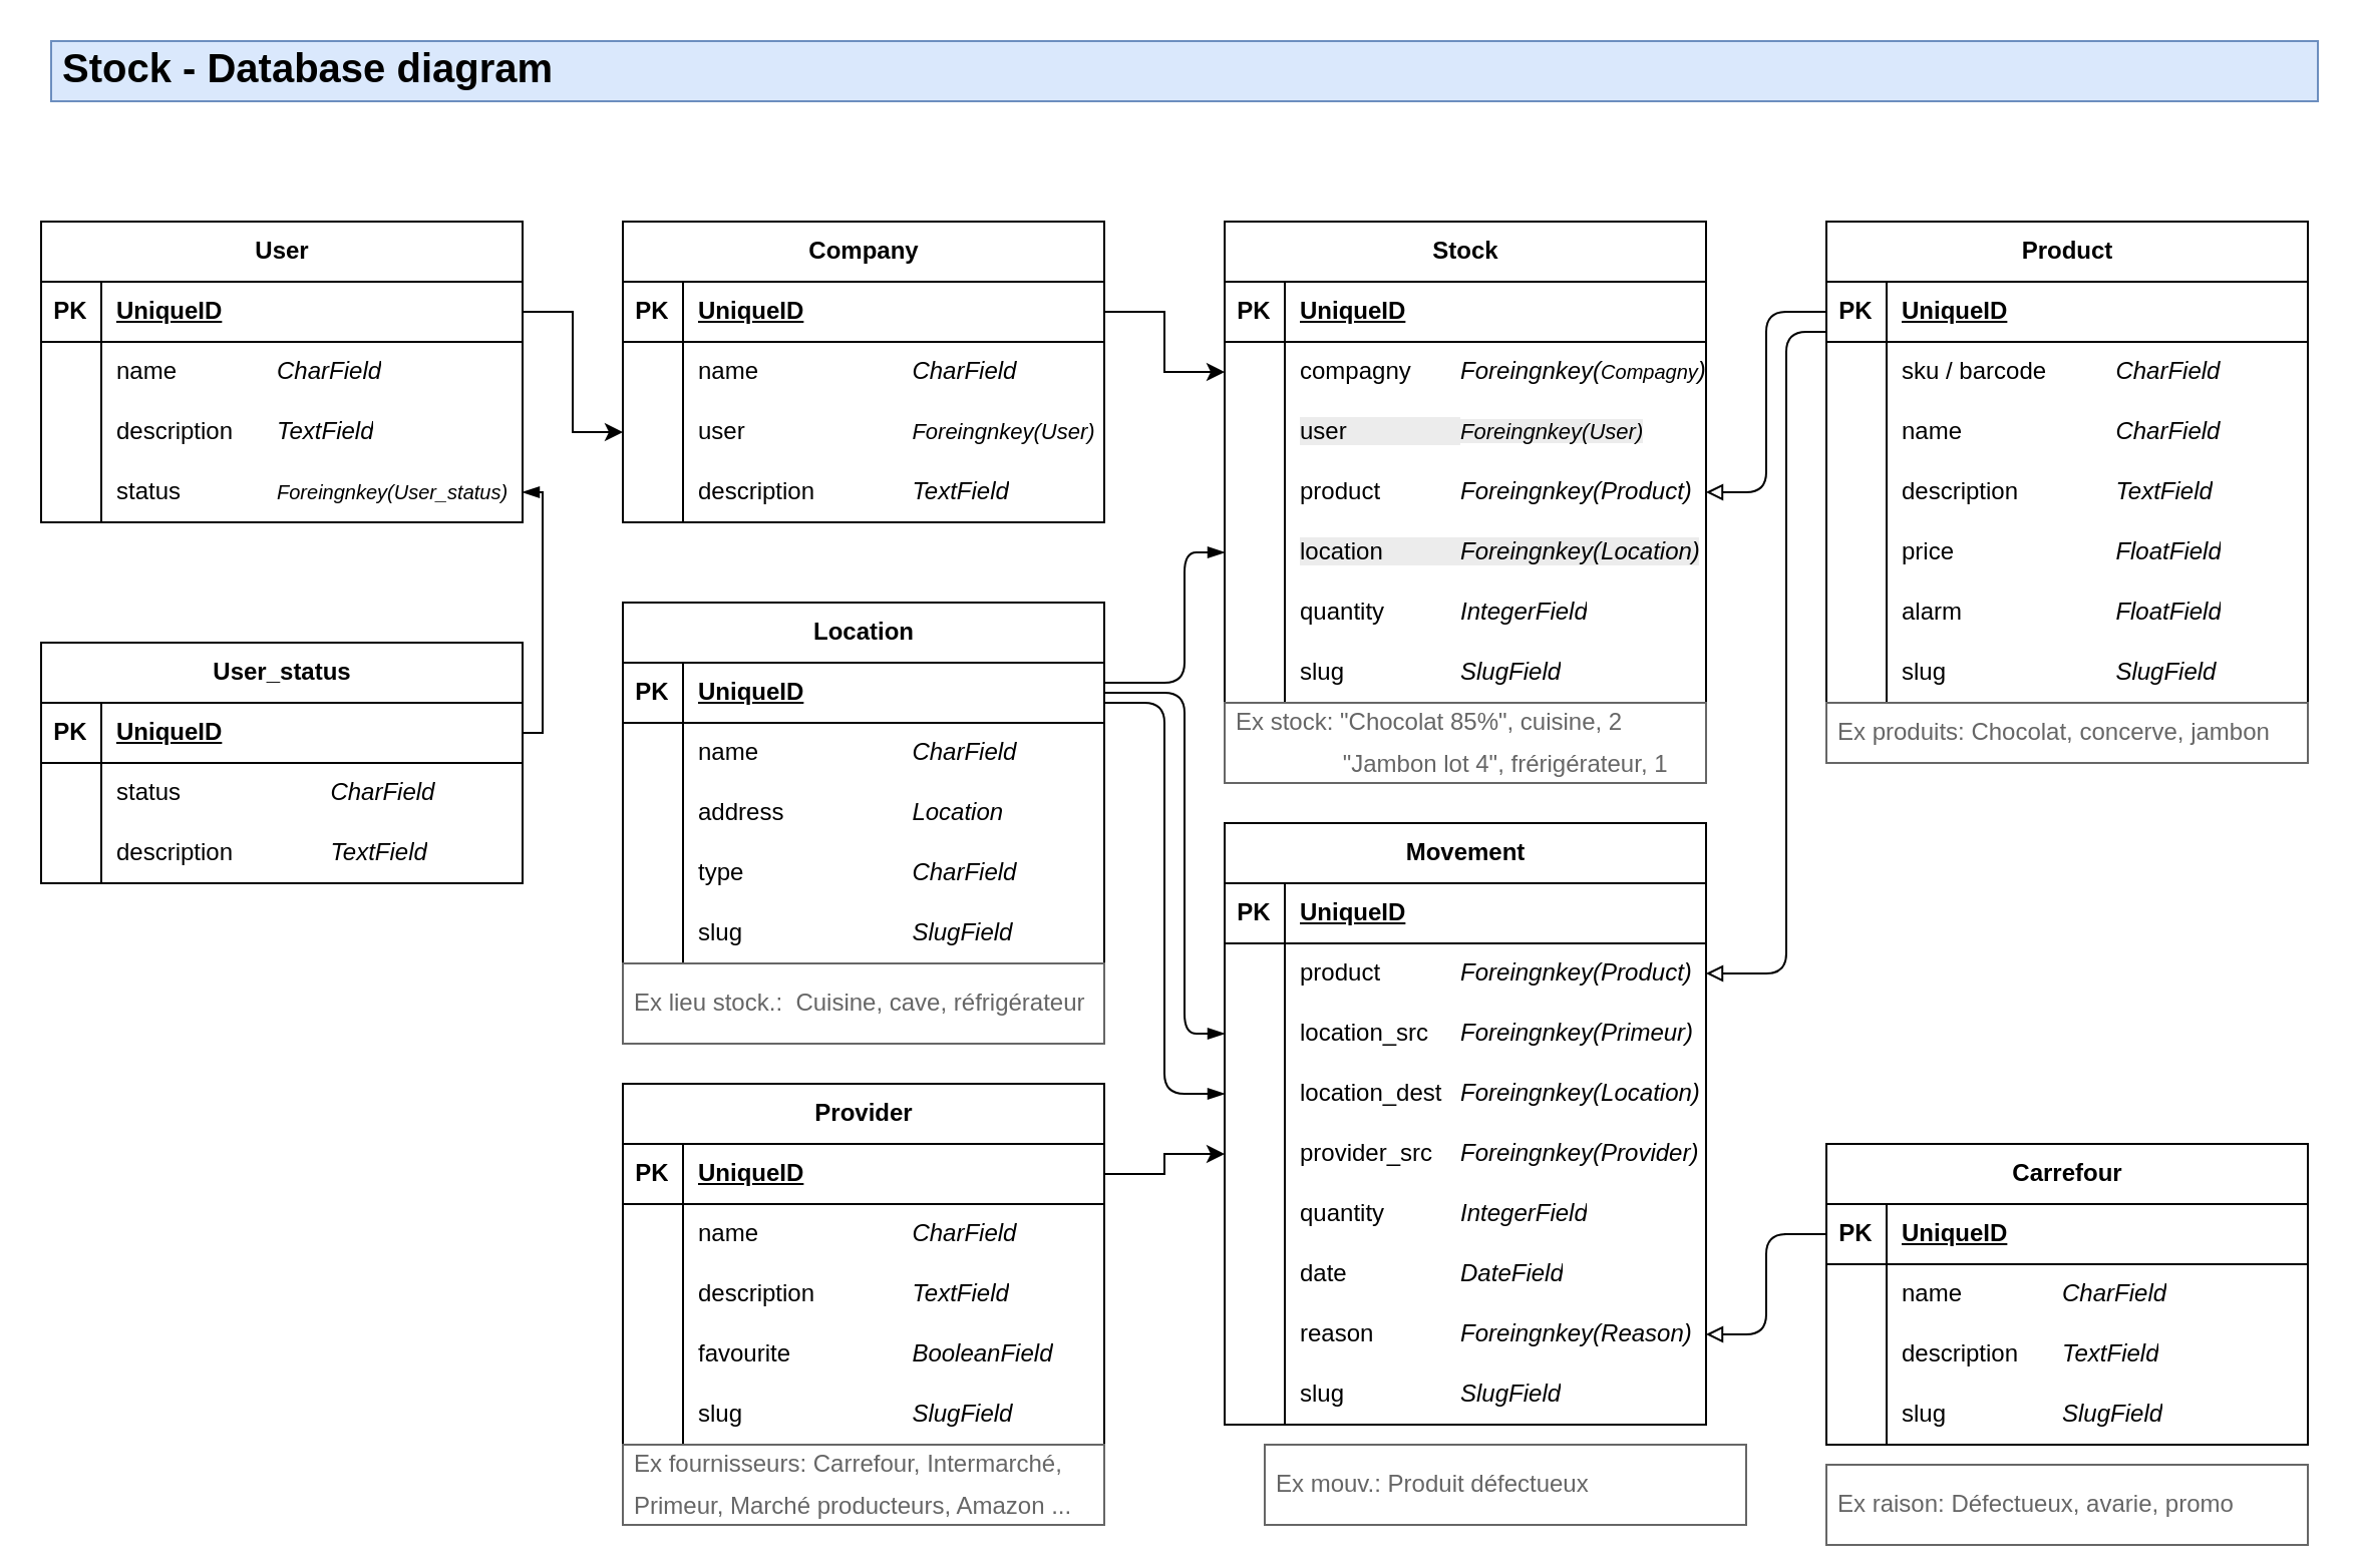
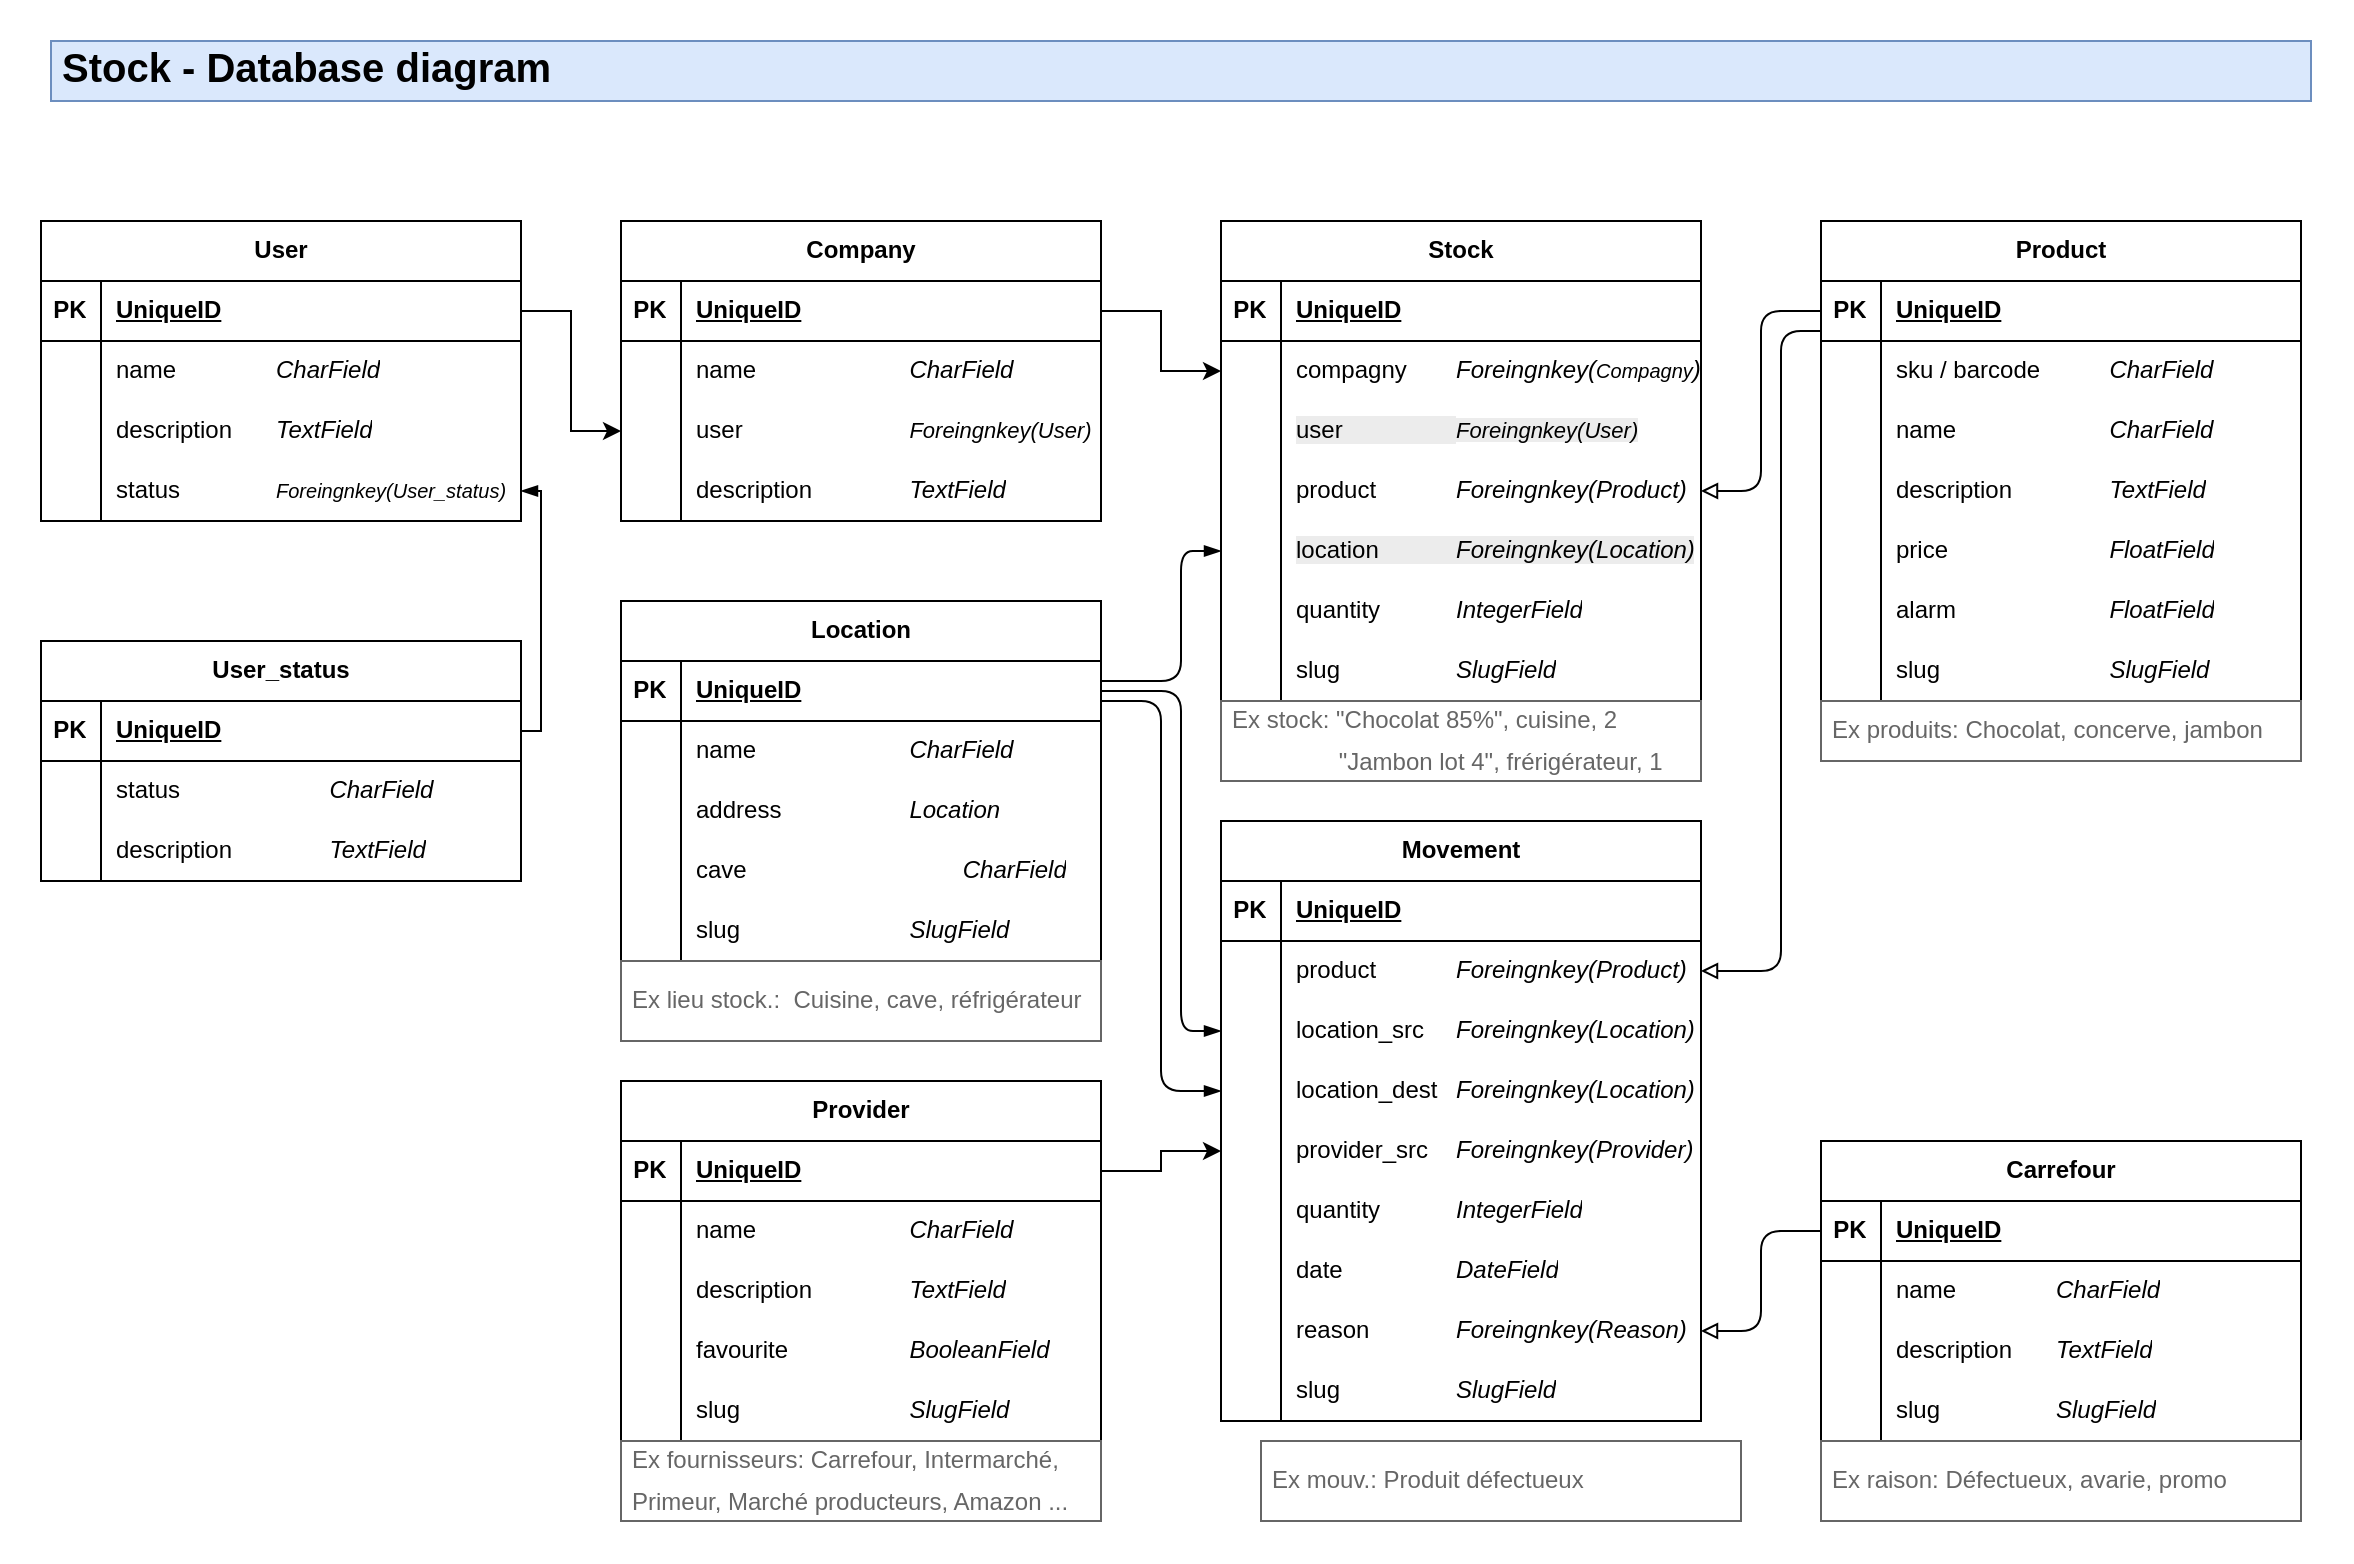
- <mxCell id="36" value="type&lt;span style=&quot;white-space: pre;&quot;&gt;&#09;&lt;/span&gt;&lt;span style=&quot;white-space: pre;&quot;&gt;&#09;&lt;/span&gt;&lt;span style=&quot;white-space: pre;&quot;&gt;&#09;&lt;/span&gt;&lt;span style=&quot;white-space: pre;&quot;&gt;&#09;&lt;/span&gt;&lt;i&gt;CharField&lt;/i&gt;" style="shape=partialRectangle;connectable=0;fillColor=none;top=0;left=0;bottom=0;right=0;align=left;spacingLeft=6;overflow=hidden;whiteSpace=wrap;html=1;" parent="34" vertex="1"><mxGeometry x="30" width="210" height="30" as="geometry"><mxRectangle width="210" height="30" as="alternateBounds" /></mxGeometry></mxCell>
+ <mxCell id="36" value="cave&lt;span style=&quot;white-space: pre;&quot;&gt;&#09;&lt;/span&gt;&lt;span style=&quot;white-space: pre;&quot;&gt;&#09;&lt;/span&gt;&lt;span style=&quot;white-space: pre;&quot;&gt;&#09;&lt;/span&gt;&lt;span style=&quot;white-space: pre;&quot;&gt;&#09;&lt;/span&gt;&lt;i&gt;CharField&lt;/i&gt;" style="shape=partialRectangle;connectable=0;fillColor=none;top=0;left=0;bottom=0;right=0;align=left;spacingLeft=6;overflow=hidden;whiteSpace=wrap;html=1;" parent="34" vertex="1"><mxGeometry x="30" width="210" height="30" as="geometry"><mxRectangle width="210" height="30" as="alternateBounds" /></mxGeometry></mxCell>
- <mxCell id="71" value="location_src&lt;span style=&quot;white-space: pre;&quot;&gt;&#09;&lt;/span&gt;&lt;font style=&quot;color: rgb(0, 0, 0);&quot;&gt;&lt;i&gt;Foreingnkey(Primeur)&lt;/i&gt;&lt;/font&gt;" style="shape=partialRectangle;connectable=0;fillColor=none;top=0;left=0;bottom=0;right=0;align=left;spacingLeft=6;overflow=hidden;whiteSpace=wrap;html=1;" parent="69" vertex="1"><mxGeometry x="30" width="210" height="30" as="geometry"><mxRectangle width="210" height="30" as="alternateBounds" /></mxGeometry></mxCell>
+ <mxCell id="71" value="location_src&lt;span style=&quot;white-space: pre;&quot;&gt;&#09;&lt;/span&gt;&lt;font style=&quot;color: rgb(0, 0, 0);&quot;&gt;&lt;i&gt;Foreingnkey(Location)&lt;/i&gt;&lt;/font&gt;" style="shape=partialRectangle;connectable=0;fillColor=none;top=0;left=0;bottom=0;right=0;align=left;spacingLeft=6;overflow=hidden;whiteSpace=wrap;html=1;" parent="69" vertex="1"><mxGeometry x="30" width="210" height="30" as="geometry"><mxRectangle width="210" height="30" as="alternateBounds" /></mxGeometry></mxCell>
- <mxCell id="129" value="&lt;font style=&quot;font-size: 12px;&quot;&gt;Ex raison: Défectueux, avarie, promo&amp;nbsp;&lt;/font&gt;" style="strokeWidth=1;shadow=0;dashed=0;align=center;html=1;shape=mxgraph.mockup.text.textBox;fontColor=#666666;align=left;fontSize=17;spacingLeft=4;spacingTop=-3;whiteSpace=wrap;strokeColor=#666666;mainText=" parent="1" vertex="1"><mxGeometry x="910" y="730" width="240" height="40" as="geometry" /></mxCell>
+ <mxCell id="129" value="&lt;font style=&quot;font-size: 12px;&quot;&gt;Ex raison: Défectueux, avarie, promo&amp;nbsp;&lt;/font&gt;" style="strokeWidth=1;shadow=0;dashed=0;align=center;html=1;shape=mxgraph.mockup.text.textBox;fontColor=#666666;align=left;fontSize=17;spacingLeft=4;spacingTop=-3;whiteSpace=wrap;strokeColor=#666666;mainText=" parent="1" vertex="1"><mxGeometry x="910" y="720" width="240" height="40" as="geometry" /></mxCell>
